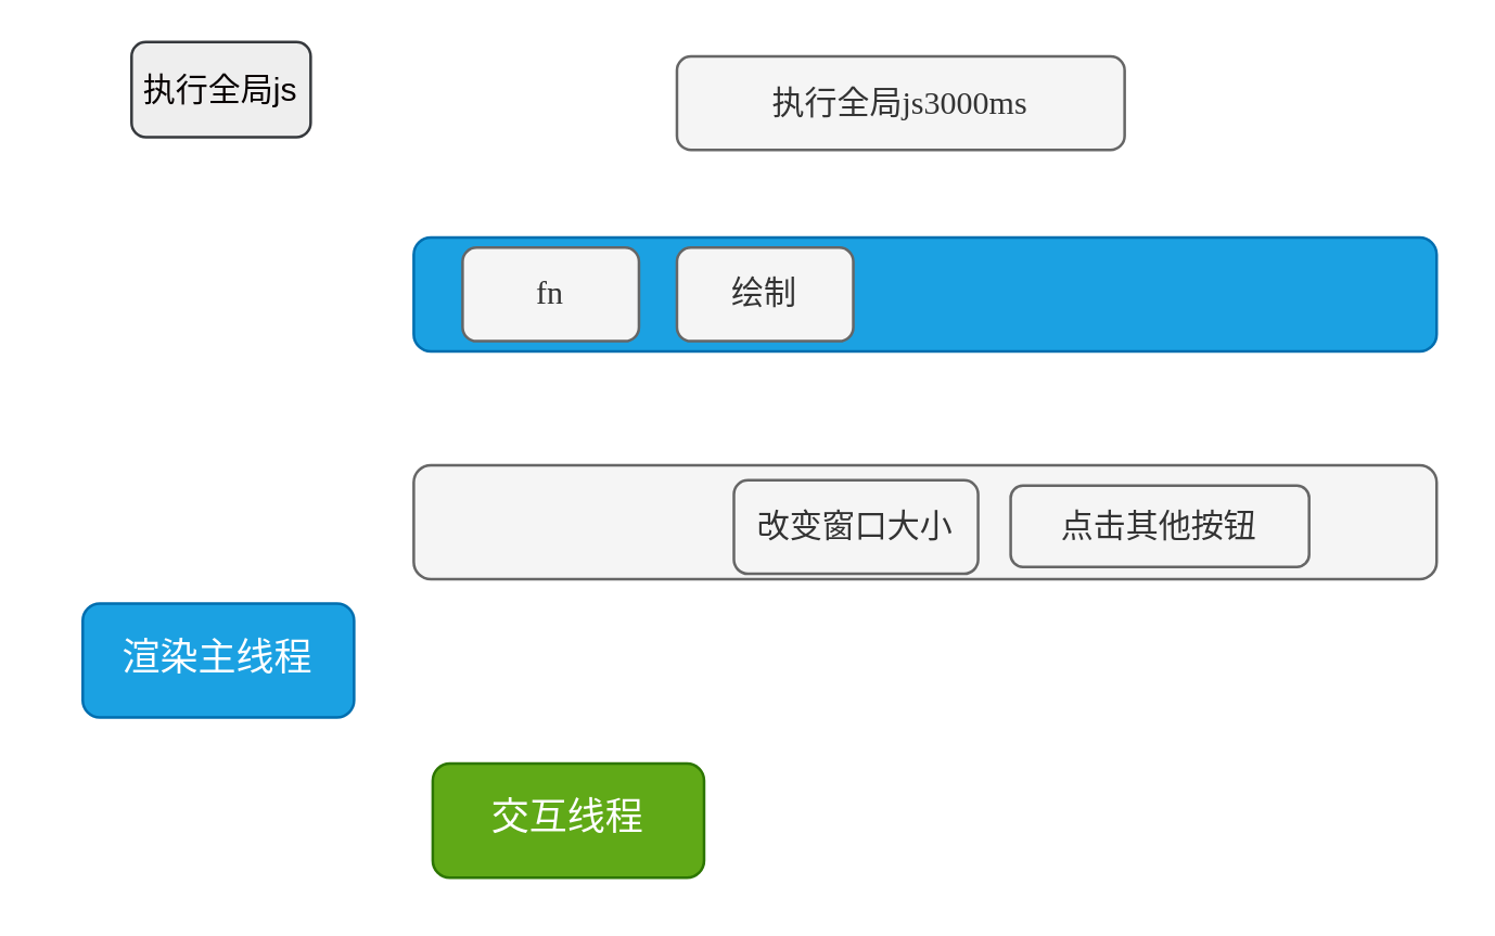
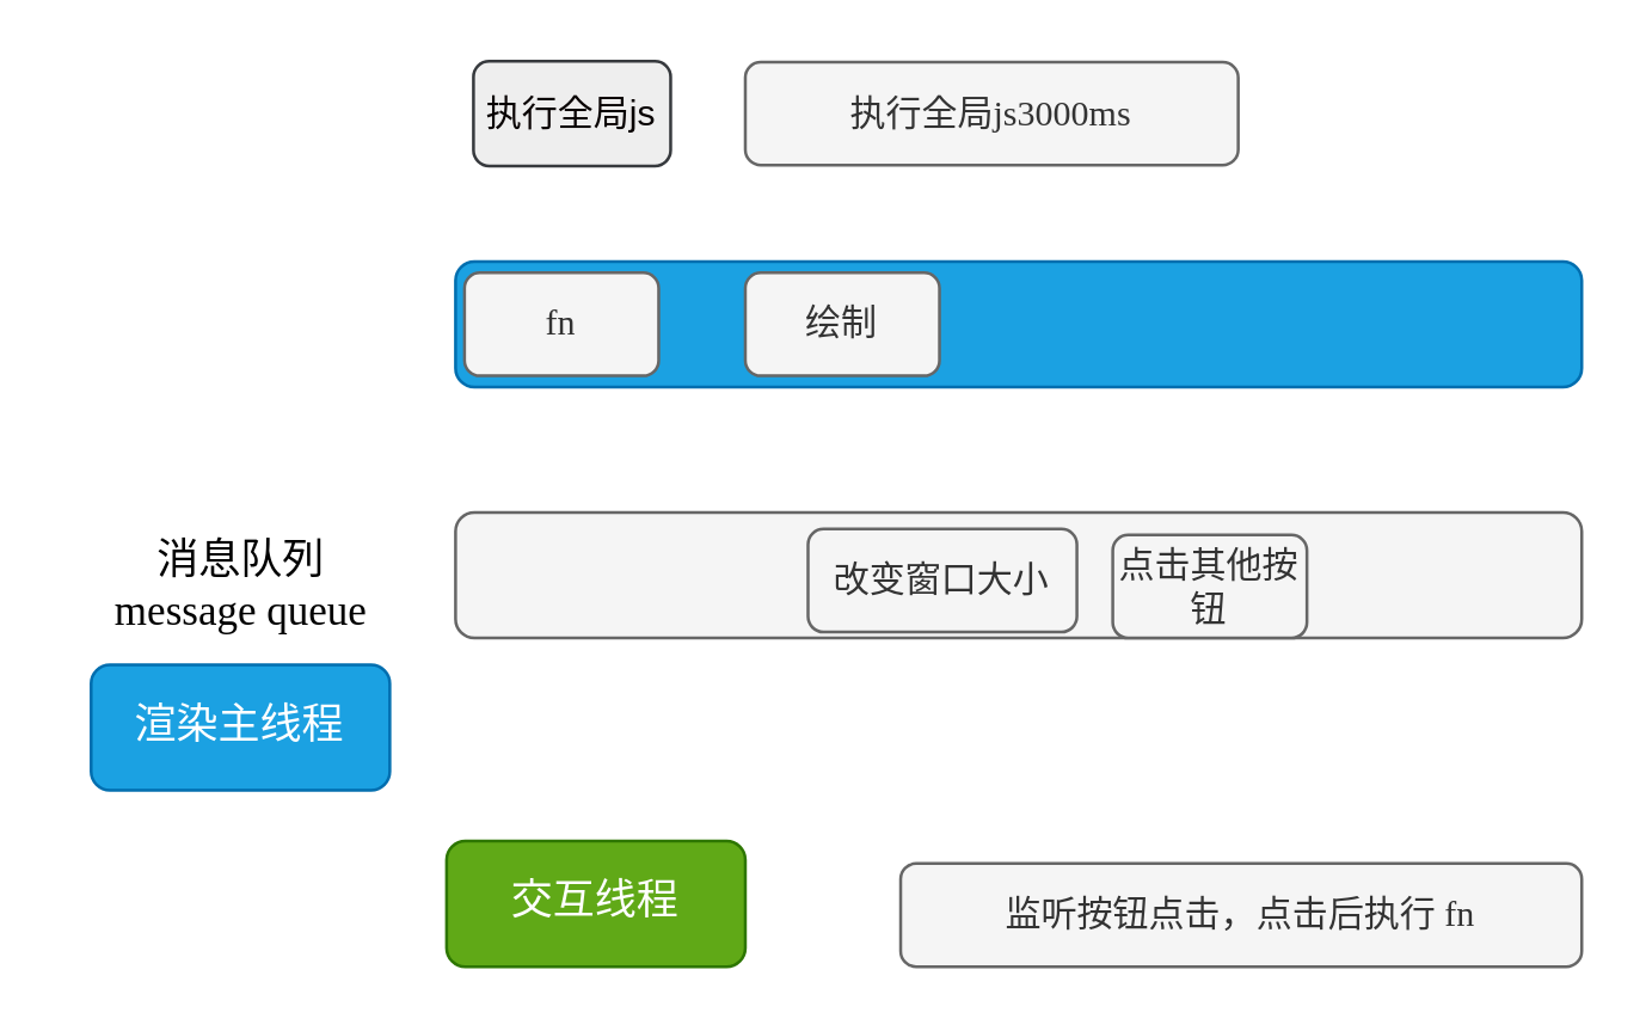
- <mxCell id="11" value="&lt;font color=&quot;#080202&quot;&gt;执行全局js&lt;/font&gt;" style="rounded=1;whiteSpace=wrap;html=1;fillColor=#eeeeee;strokeColor=#36393d;" vertex="1" parent="1"><mxGeometry x="48" y="15" width="66" height="35" as="geometry" /></mxCell>
+ <mxCell id="11" value="&lt;font color=&quot;#080202&quot;&gt;执行全局js&lt;/font&gt;" style="rounded=1;whiteSpace=wrap;html=1;fillColor=#eeeeee;strokeColor=#36393d;" vertex="1" parent="1"><mxGeometry x="158" y="20" width="66" height="35" as="geometry" /></mxCell>
- <mxCell id="9" value="fn" style="rounded=1;whiteSpace=wrap;html=1;fontFamily=Roboto Mono;fontSize=12;fillColor=#f5f5f5;strokeColor=#666666;fontColor=#333333;" vertex="1" parent="1"><mxGeometry x="170" y="90.75" width="65" height="34.5" as="geometry" /></mxCell>
+ <mxCell id="9" value="fn" style="rounded=1;whiteSpace=wrap;html=1;fontFamily=Roboto Mono;fontSize=12;fillColor=#f5f5f5;strokeColor=#666666;fontColor=#333333;" vertex="1" parent="1"><mxGeometry x="155" y="90.75" width="65" height="34.5" as="geometry" /></mxCell>
+ <mxCell id="5" value="消息队列&lt;br&gt;message queue" style="text;html=1;align=center;verticalAlign=top;resizable=0;points=[];autosize=1;strokeColor=none;fillColor=none;fontSize=14;fontFamily=Roboto Mono;" parent="1" vertex="1"><mxGeometry x="20.5" y="173" width="119" height="38" as="geometry" /></mxCell>
- <mxCell id="13" value="点击其他按钮" style="rounded=1;whiteSpace=wrap;html=1;fontFamily=Roboto Mono;fontSize=12;fillColor=#f5f5f5;strokeColor=#666666;fontColor=#333333;" vertex="1" parent="1"><mxGeometry x="372" y="178.5" width="110" height="30" as="geometry" /></mxCell>
+ <mxCell id="13" value="点击其他按钮" style="rounded=1;whiteSpace=wrap;html=1;fontFamily=Roboto Mono;fontSize=12;fillColor=#f5f5f5;strokeColor=#666666;fontColor=#333333;" vertex="1" parent="1"><mxGeometry x="372" y="178.5" width="65" height="34.5" as="geometry" /></mxCell>
- <mxCell id="6" value="交互线程" style="rounded=1;whiteSpace=wrap;html=1;fontFamily=Roboto Mono;fontSize=14;fillColor=#60a917;strokeColor=#2D7600;fontColor=#ffffff;" parent="1" vertex="1"><mxGeometry x="159" y="281" width="100" height="42" as="geometry" /></mxCell>
+ <mxCell id="6" value="交互线程" style="rounded=1;whiteSpace=wrap;html=1;fontFamily=Roboto Mono;fontSize=14;fillColor=#60a917;strokeColor=#2D7600;fontColor=#ffffff;" parent="1" vertex="1"><mxGeometry x="149" y="281" width="100" height="42" as="geometry" /></mxCell>
+ <mxCell id="7" value="监听按钮点击，点击后执行 fn" style="rounded=1;whiteSpace=wrap;html=1;fontFamily=Roboto Mono;fontSize=12;fillColor=#f5f5f5;strokeColor=#666666;fontColor=#333333;" parent="1" vertex="1"><mxGeometry x="301" y="288.5" width="228" height="34.5" as="geometry" /></mxCell>
